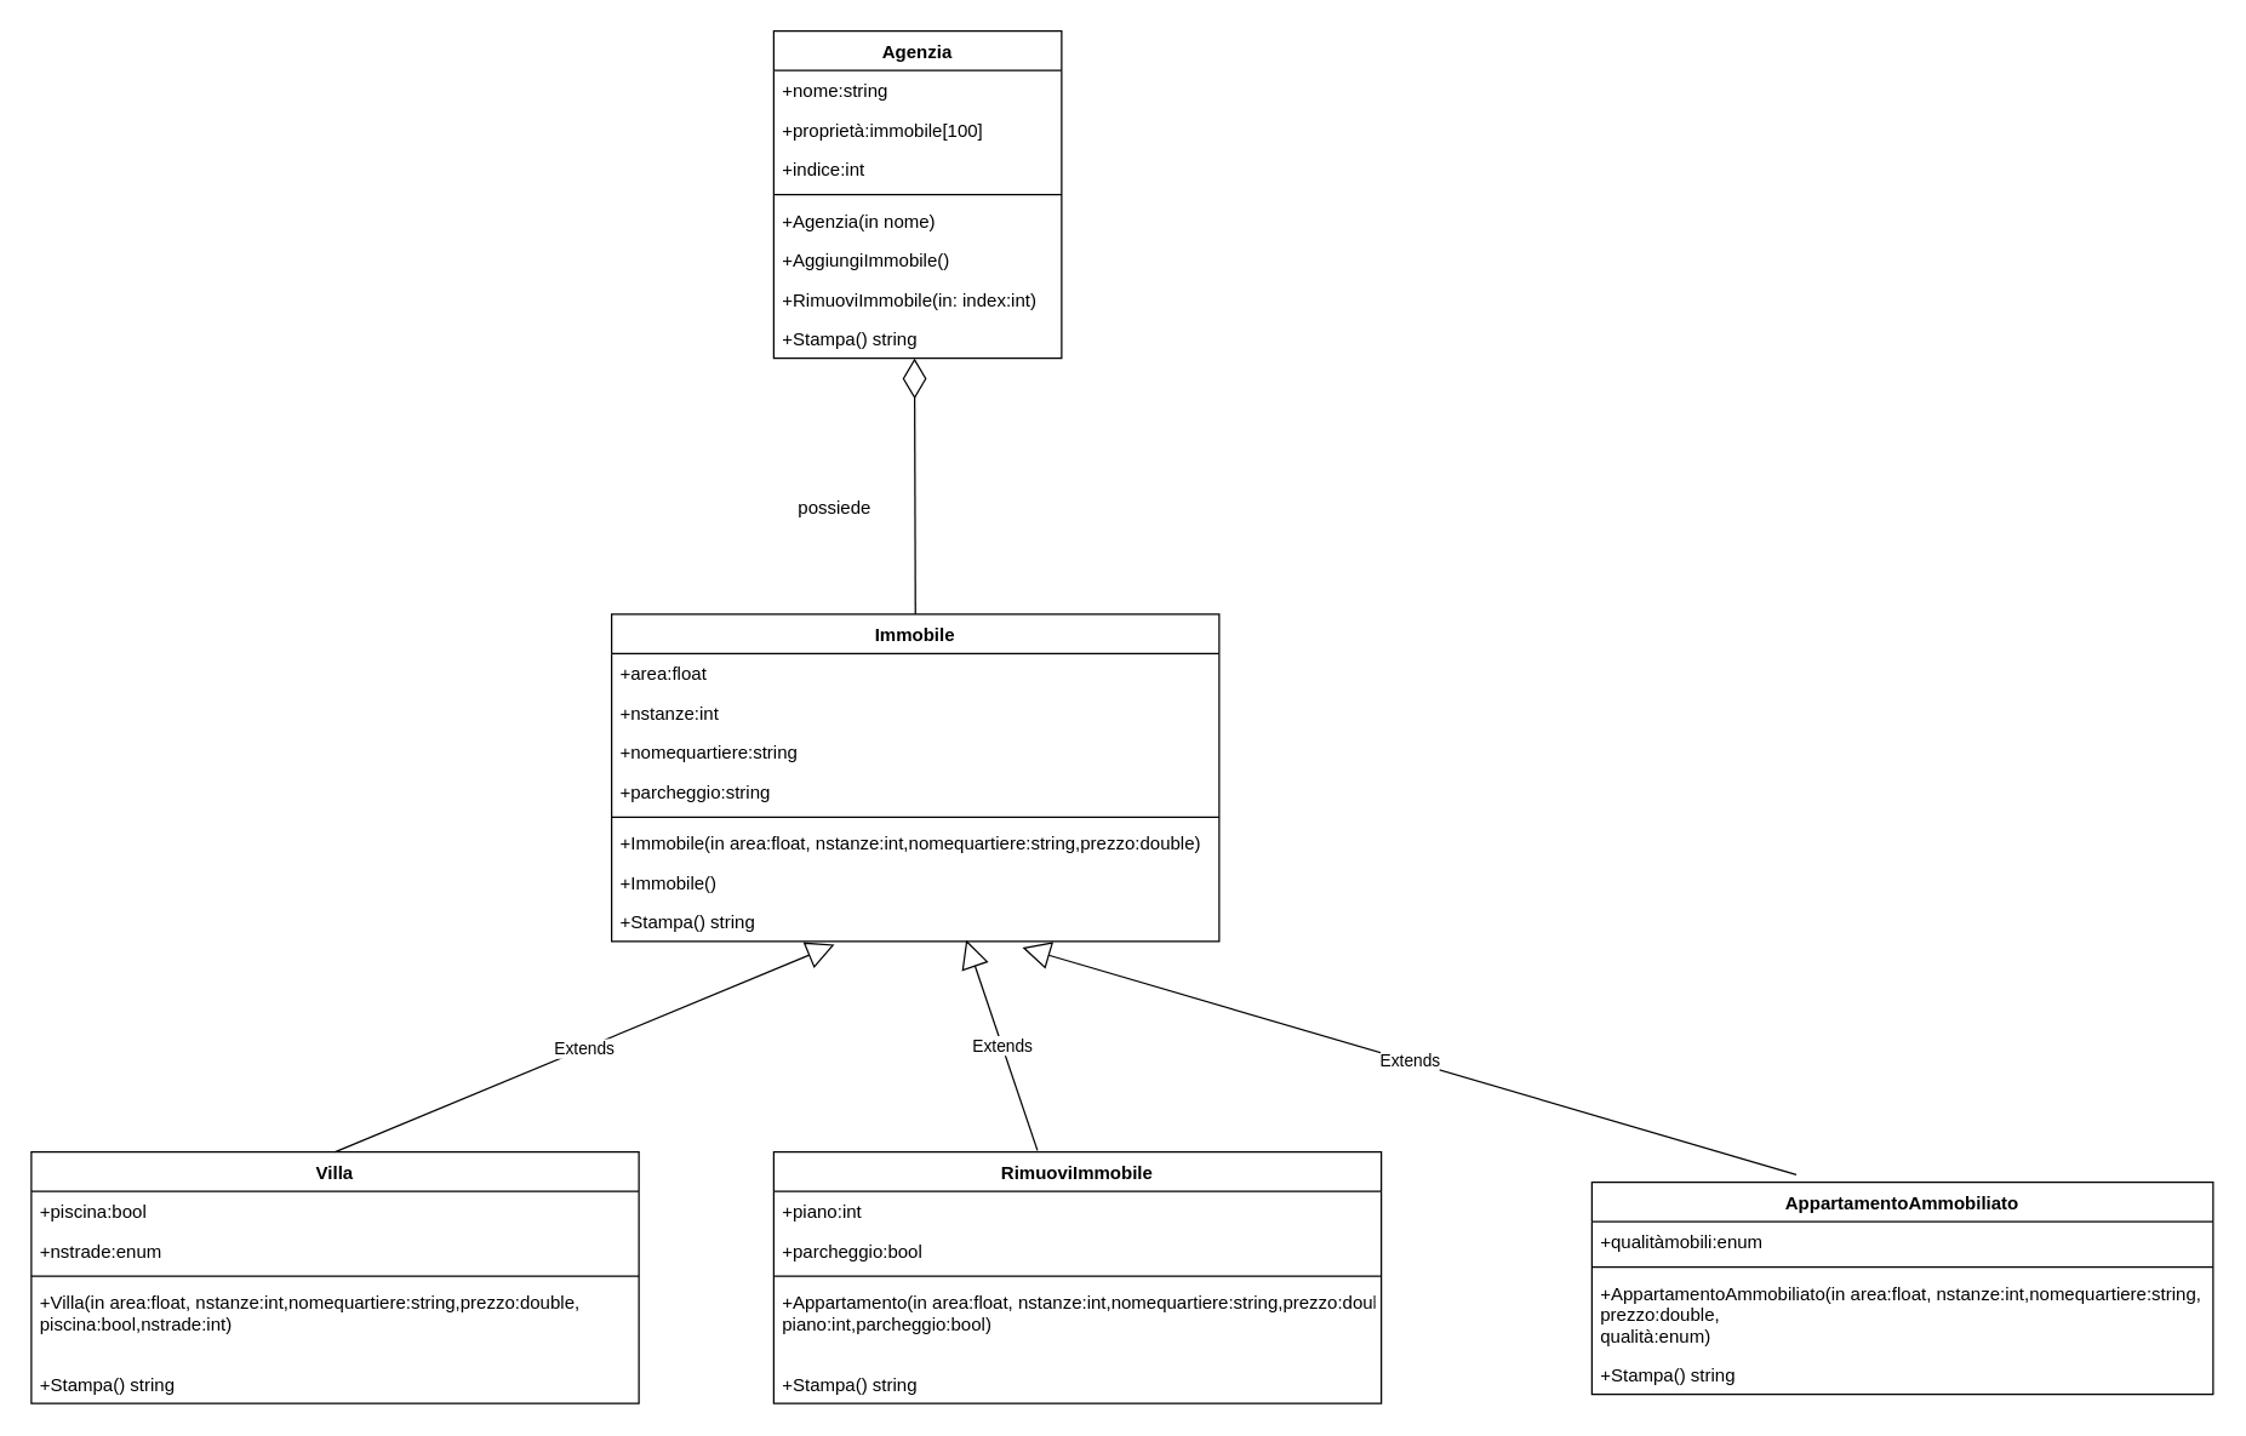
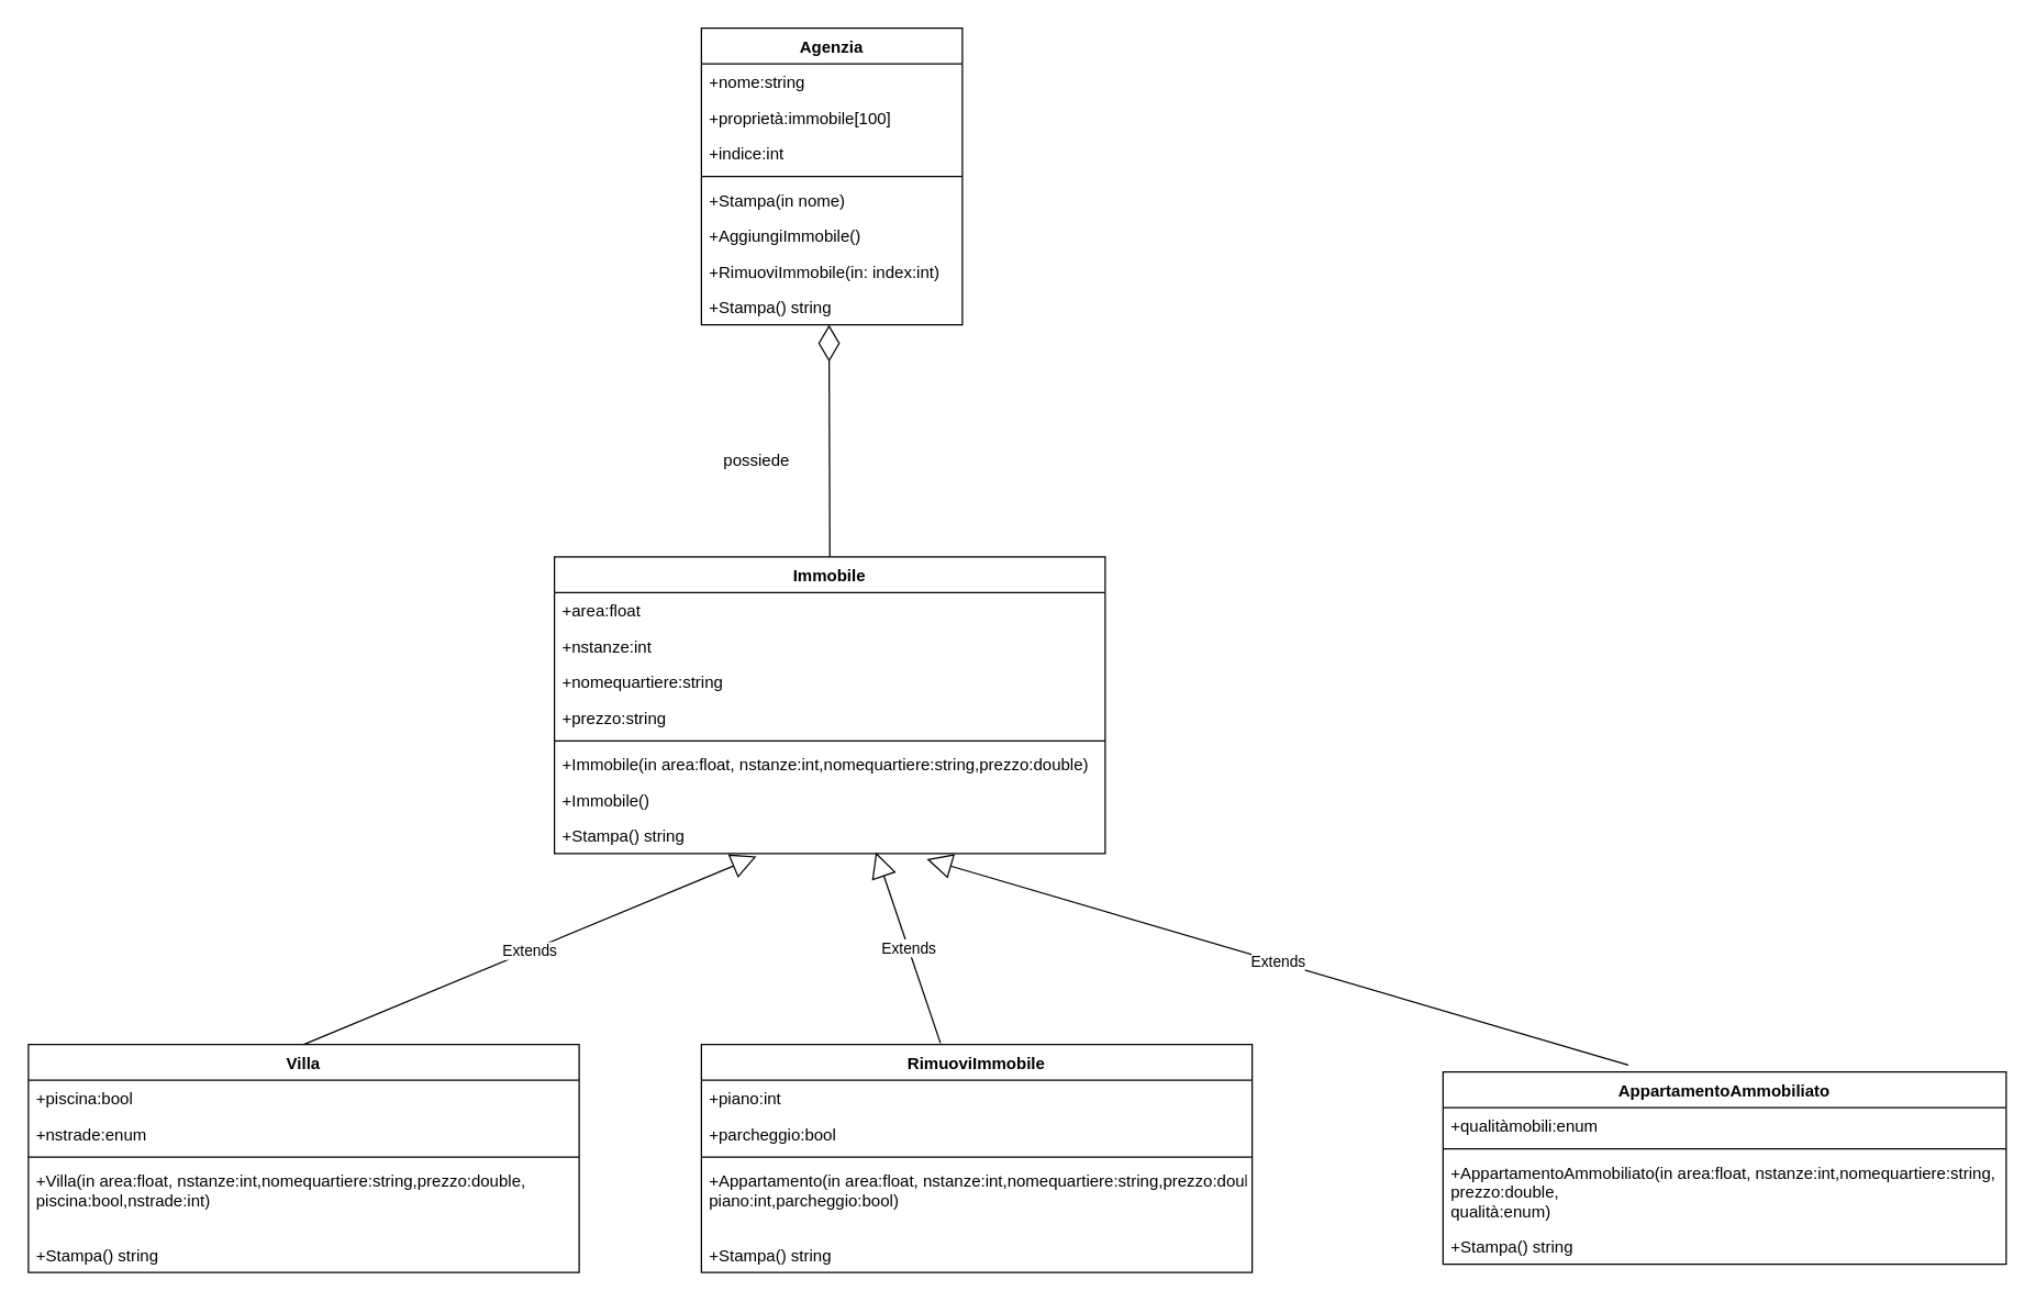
- <mxCell id="7" value="+Agenzia(in nome)" style="text;strokeColor=none;fillColor=none;align=left;verticalAlign=top;spacingLeft=4;spacingRight=4;overflow=hidden;rotatable=0;points=[[0,0.5],[1,0.5]];portConstraint=eastwest;" vertex="1" parent="2"><mxGeometry y="112" width="190" height="26" as="geometry" /></mxCell>
+ <mxCell id="7" value="+Stampa(in nome)" style="text;strokeColor=none;fillColor=none;align=left;verticalAlign=top;spacingLeft=4;spacingRight=4;overflow=hidden;rotatable=0;points=[[0,0.5],[1,0.5]];portConstraint=eastwest;" vertex="1" parent="2"><mxGeometry y="112" width="190" height="26" as="geometry" /></mxCell>
- <mxCell id="15" value="+parcheggio:string" style="text;strokeColor=none;fillColor=none;align=left;verticalAlign=top;spacingLeft=4;spacingRight=4;overflow=hidden;rotatable=0;points=[[0,0.5],[1,0.5]];portConstraint=eastwest;" vertex="1" parent="11"><mxGeometry y="104" width="401" height="26" as="geometry" /></mxCell>
+ <mxCell id="15" value="+prezzo:string" style="text;strokeColor=none;fillColor=none;align=left;verticalAlign=top;spacingLeft=4;spacingRight=4;overflow=hidden;rotatable=0;points=[[0,0.5],[1,0.5]];portConstraint=eastwest;" vertex="1" parent="11"><mxGeometry y="104" width="401" height="26" as="geometry" /></mxCell>
